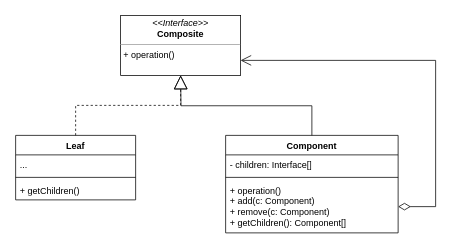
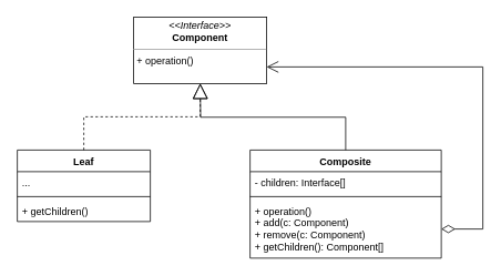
- <mxCell id="2" value="&lt;p style=&quot;margin:0px;margin-top:4px;text-align:center;&quot;&gt;&lt;i&gt;&amp;lt;&amp;lt;Interface&amp;gt;&amp;gt;&lt;/i&gt;&lt;br&gt;&lt;b&gt;Composite&lt;/b&gt;&lt;/p&gt;&lt;hr size=&quot;1&quot;&gt;&lt;p style=&quot;margin:0px;margin-left:4px;&quot;&gt;&lt;/p&gt;&lt;p style=&quot;margin:0px;margin-left:4px;&quot;&gt;+ operation()&lt;br&gt;&lt;br&gt;&lt;/p&gt;" style="verticalAlign=top;align=left;overflow=fill;fontSize=12;fontFamily=Helvetica;html=1;whiteSpace=wrap;" vertex="1" parent="1"><mxGeometry x="160" y="20" width="160" height="80" as="geometry" /></mxCell>
+ <mxCell id="2" value="&lt;p style=&quot;margin:0px;margin-top:4px;text-align:center;&quot;&gt;&lt;i&gt;&amp;lt;&amp;lt;Interface&amp;gt;&amp;gt;&lt;/i&gt;&lt;br&gt;&lt;b&gt;Component&lt;/b&gt;&lt;/p&gt;&lt;hr size=&quot;1&quot;&gt;&lt;p style=&quot;margin:0px;margin-left:4px;&quot;&gt;&lt;/p&gt;&lt;p style=&quot;margin:0px;margin-left:4px;&quot;&gt;+ operation()&lt;br&gt;&lt;br&gt;&lt;/p&gt;" style="verticalAlign=top;align=left;overflow=fill;fontSize=12;fontFamily=Helvetica;html=1;whiteSpace=wrap;" vertex="1" parent="1"><mxGeometry x="160" y="20" width="160" height="80" as="geometry" /></mxCell>
- <mxCell id="3" value="Component" style="swimlane;fontStyle=1;align=center;verticalAlign=top;childLayout=stackLayout;horizontal=1;startSize=26;horizontalStack=0;resizeParent=1;resizeParentMax=0;resizeLast=0;collapsible=1;marginBottom=0;whiteSpace=wrap;html=1;" vertex="1" parent="1"><mxGeometry x="300" y="180" width="230" height="130" as="geometry" /></mxCell>
+ <mxCell id="3" value="Composite" style="swimlane;fontStyle=1;align=center;verticalAlign=top;childLayout=stackLayout;horizontal=1;startSize=26;horizontalStack=0;resizeParent=1;resizeParentMax=0;resizeLast=0;collapsible=1;marginBottom=0;whiteSpace=wrap;html=1;" vertex="1" parent="1"><mxGeometry x="300" y="180" width="230" height="130" as="geometry" /></mxCell>
